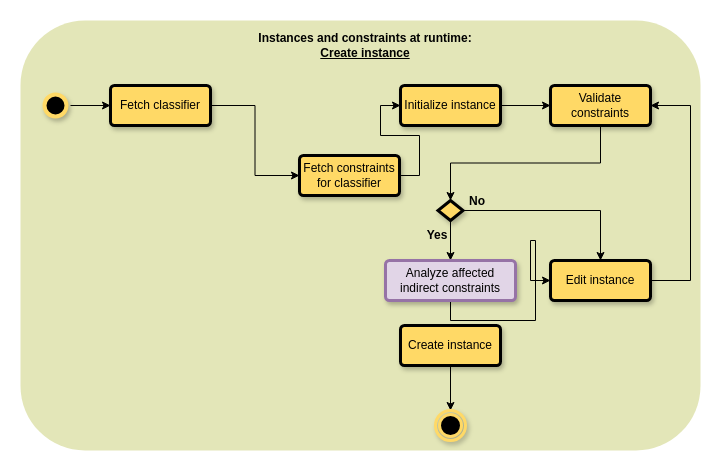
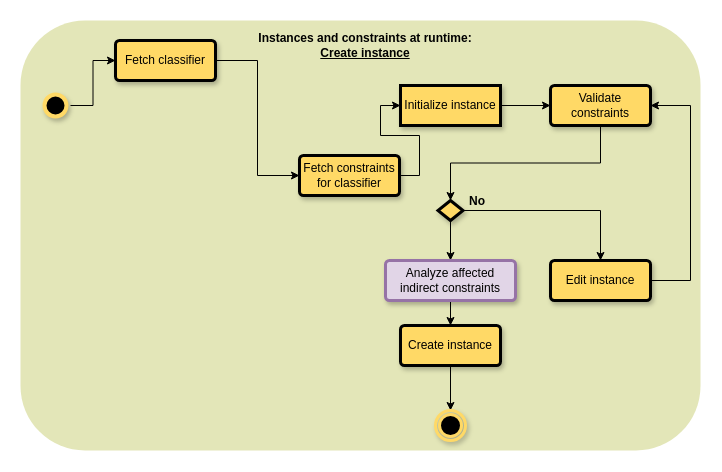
- <mxCell id="6" value="Fetch classifier" style="rounded=1;arcSize=10;whiteSpace=wrap;html=1;align=center;strokeColor=#000000;strokeWidth=3;fillColor=#FFD966;perimeterSpacing=0;shadow=1;" parent="1" vertex="1"><mxGeometry x="110" y="85" width="100" height="40" as="geometry" /></mxCell>
+ <mxCell id="6" value="Fetch classifier" style="rounded=1;arcSize=10;whiteSpace=wrap;html=1;align=center;strokeColor=#000000;strokeWidth=3;fillColor=#FFD966;perimeterSpacing=0;shadow=1;" parent="1" vertex="1"><mxGeometry x="115" y="40" width="100" height="40" as="geometry" /></mxCell>
- <mxCell id="10" value="Initialize instance" style="rounded=1;arcSize=10;whiteSpace=wrap;html=1;align=center;strokeColor=#000000;strokeWidth=3;fillColor=#FFD966;perimeterSpacing=0;shadow=1;" parent="1" vertex="1"><mxGeometry x="400" y="85" width="100" height="40" as="geometry" /></mxCell>
+ <mxCell id="10" value="Initialize instance" style="arcSize=10;whiteSpace=wrap;html=1;align=center;strokeColor=#000000;strokeWidth=3;fillColor=#FFD966;perimeterSpacing=0;shadow=1;rounded=0;" parent="1" vertex="1"><mxGeometry x="400" y="85" width="100" height="40" as="geometry" /></mxCell>
- <mxCell id="20" value="&lt;b&gt;Yes&lt;/b&gt;" style="text;html=1;strokeColor=none;fillColor=none;align=center;verticalAlign=middle;whiteSpace=wrap;rounded=0;" parent="1" vertex="1"><mxGeometry x="416.5" y="220" width="40" height="30" as="geometry" /></mxCell>
- <mxCell id="24" style="edgeStyle=orthogonalEdgeStyle;rounded=0;orthogonalLoop=1;jettySize=auto;html=1;exitX=0.5;exitY=1;exitDx=0;exitDy=0;" edge="1" parent="1" source="25" target="19"><mxGeometry relative="1" as="geometry" /></mxCell>
+ <mxCell id="24" style="edgeStyle=orthogonalEdgeStyle;rounded=0;orthogonalLoop=1;jettySize=auto;html=1;exitX=0.5;exitY=1;exitDx=0;exitDy=0;entryX=0.5;entryY=0;entryDx=0;entryDy=0;" edge="1" parent="1" source="25" target="17"><mxGeometry relative="1" as="geometry" /></mxCell>
